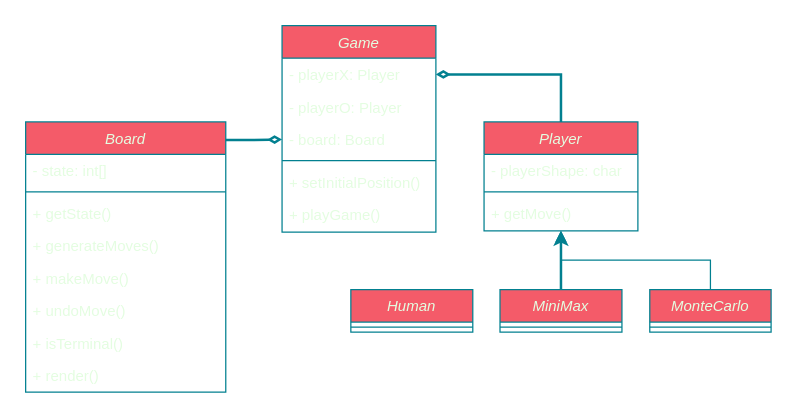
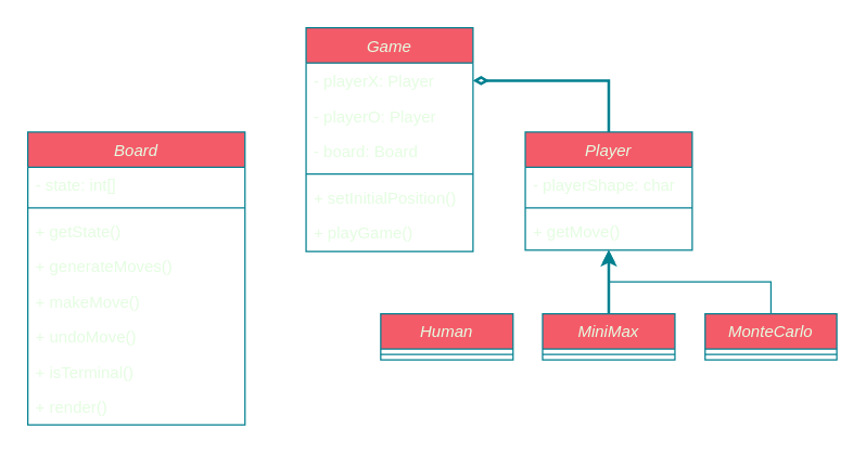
- <mxCell id="2" style="edgeStyle=orthogonalEdgeStyle;rounded=0;orthogonalLoop=1;jettySize=auto;html=1;exitX=0.991;exitY=0.067;exitDx=0;exitDy=0;entryX=0;entryY=0.5;entryDx=0;entryDy=0;strokeColor=#028090;fontColor=#E4FDE1;fillColor=#F45B69;endArrow=diamondThin;endFill=0;strokeWidth=2;exitPerimeter=0;" edge="1" parent="1" source="3" target="28"><mxGeometry relative="1" as="geometry" /></mxCell>
